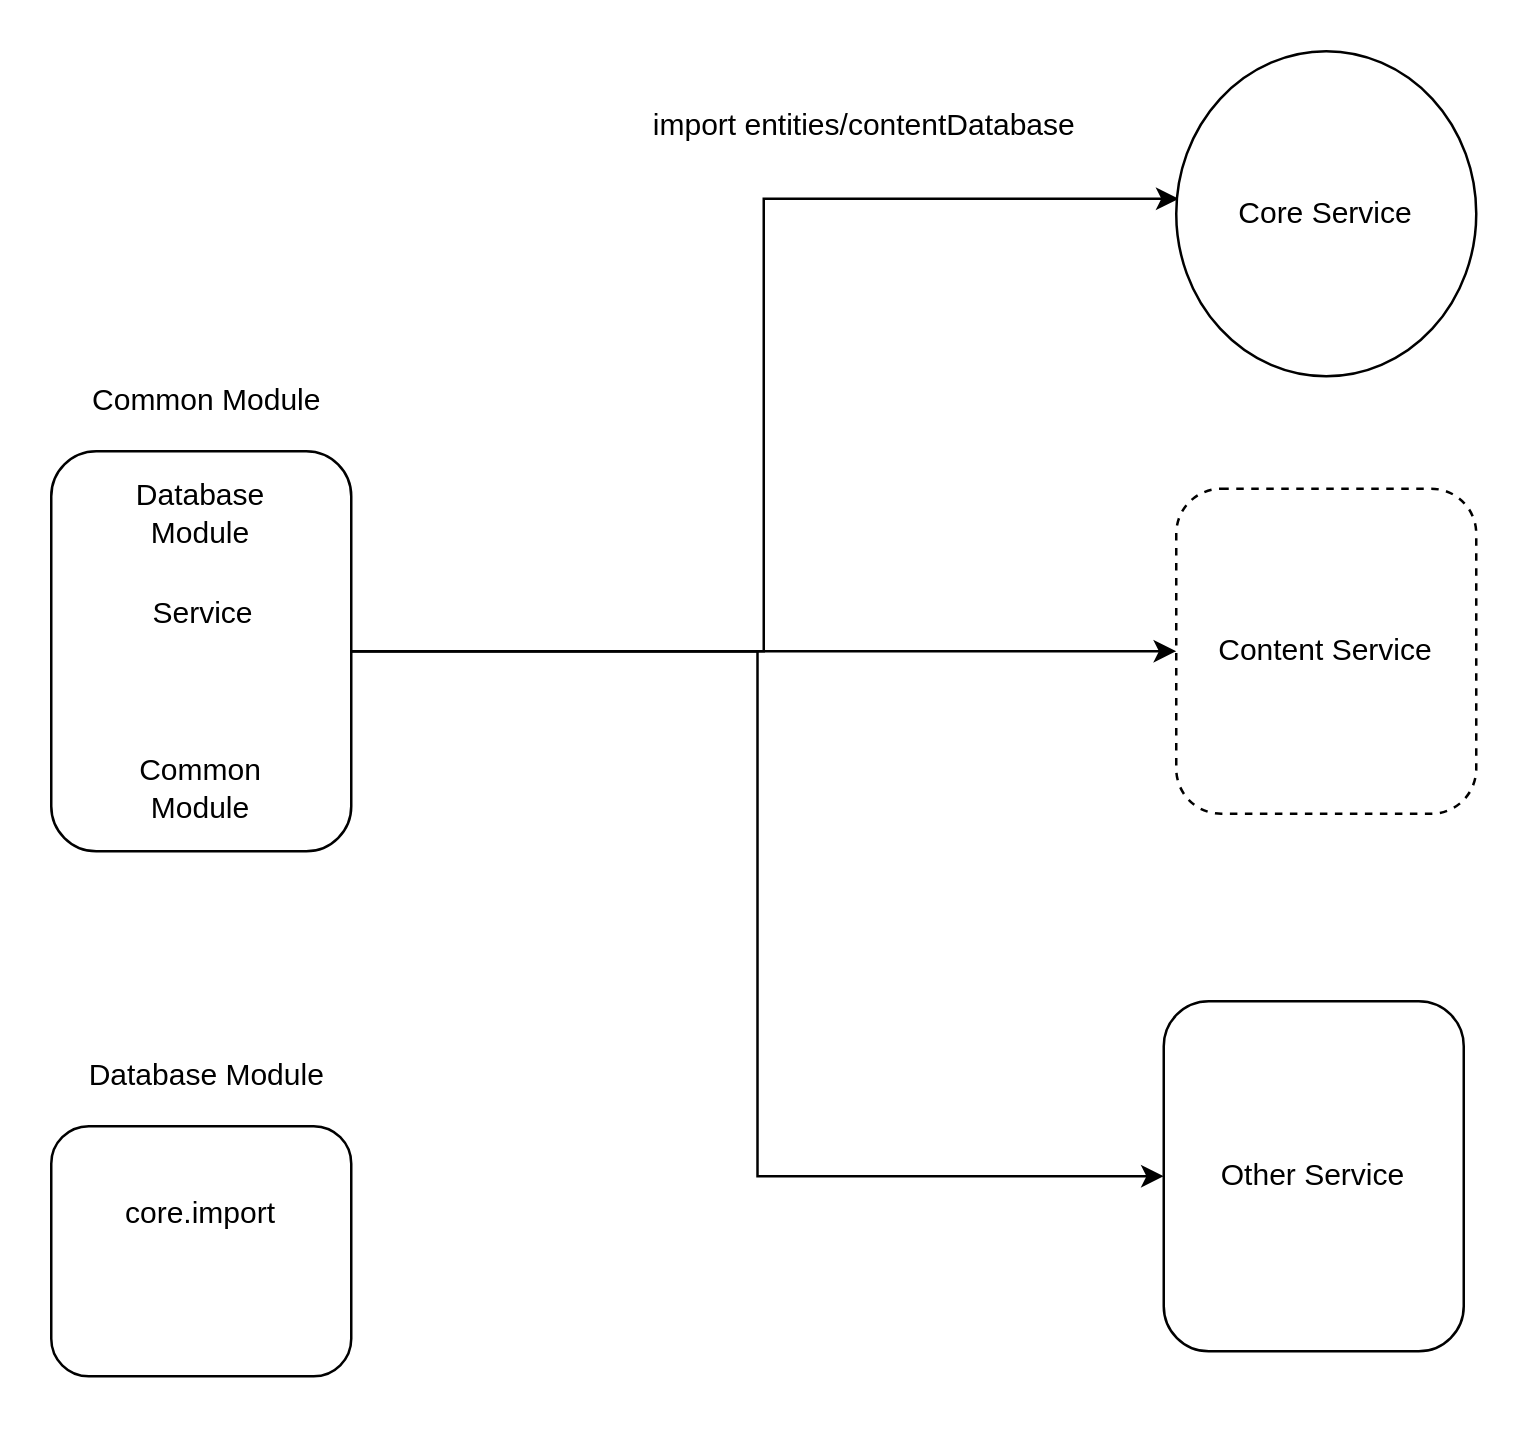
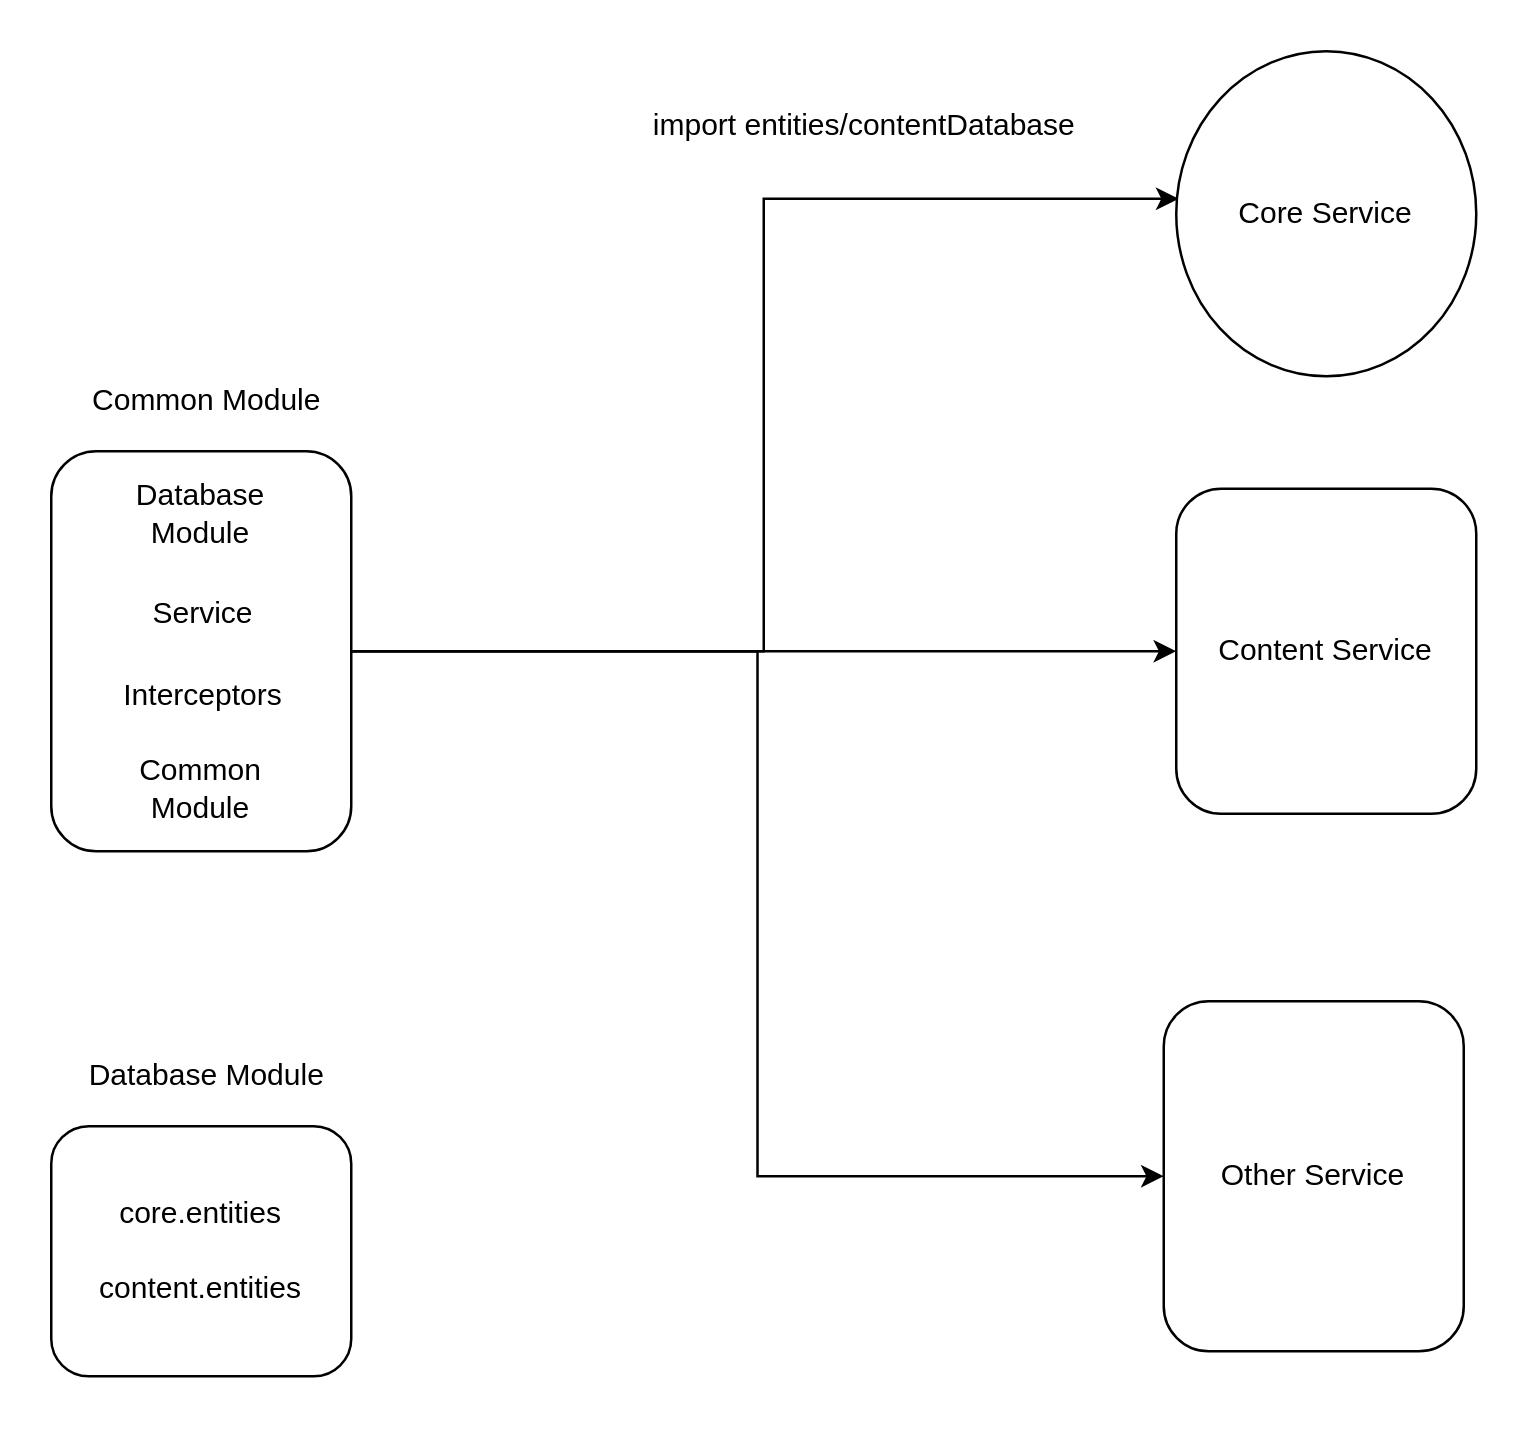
- <mxCell id="14" value="Content Service" style="rounded=1;whiteSpace=wrap;html=1;dashed=1;" vertex="1" parent="1"><mxGeometry x="470" y="195" width="120" height="130" as="geometry" /></mxCell>
+ <mxCell id="14" value="Content Service" style="rounded=1;whiteSpace=wrap;html=1;" vertex="1" parent="1"><mxGeometry x="470" y="195" width="120" height="130" as="geometry" /></mxCell>
+ <mxCell id="8" value="Interceptors" style="text;html=1;strokeColor=none;fillColor=none;align=center;verticalAlign=middle;whiteSpace=wrap;rounded=0;" vertex="1" parent="1"><mxGeometry x="51" y="263" width="60" height="30" as="geometry" /></mxCell>
- <mxCell id="11" value="core.import" style="text;html=1;strokeColor=none;fillColor=none;align=center;verticalAlign=middle;whiteSpace=wrap;rounded=0;" vertex="1" parent="1"><mxGeometry x="50" y="470" width="60" height="30" as="geometry" /></mxCell>
+ <mxCell id="11" value="core.entities" style="text;html=1;strokeColor=none;fillColor=none;align=center;verticalAlign=middle;whiteSpace=wrap;rounded=0;" vertex="1" parent="1"><mxGeometry x="50" y="470" width="60" height="30" as="geometry" /></mxCell>
+ <mxCell id="12" value="content.entities" style="text;html=1;strokeColor=none;fillColor=none;align=center;verticalAlign=middle;whiteSpace=wrap;rounded=0;" vertex="1" parent="1"><mxGeometry x="50" y="500" width="60" height="30" as="geometry" /></mxCell>
